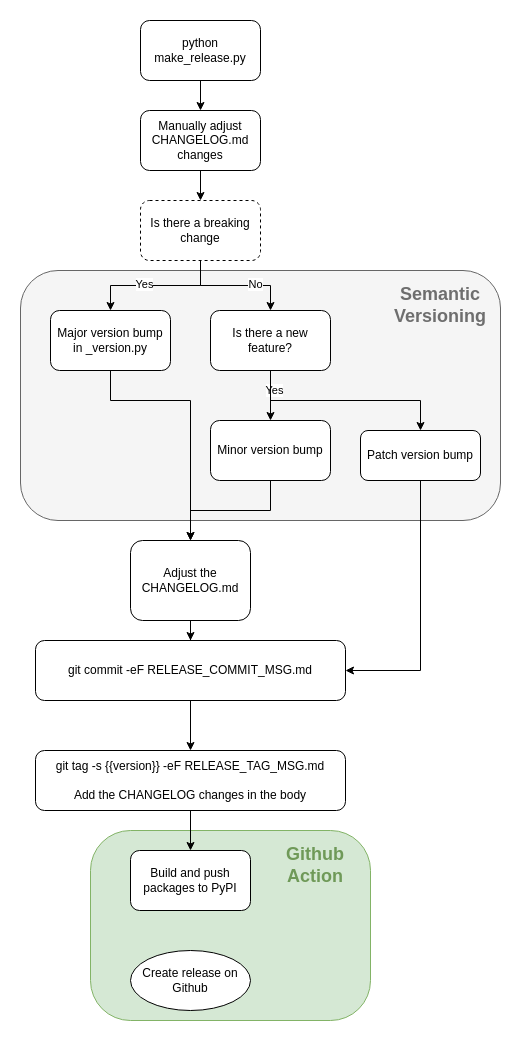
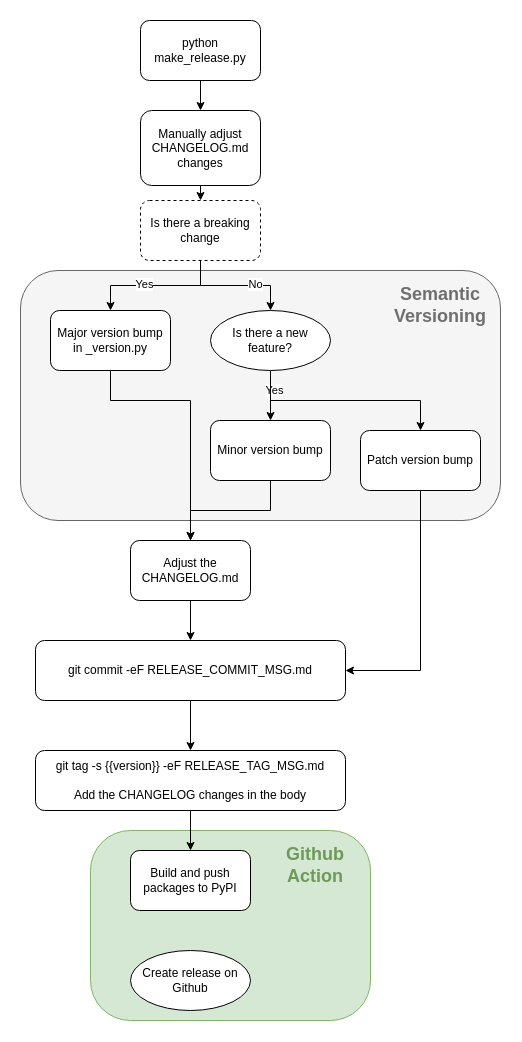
- <mxCell id="7" value="Manually adjust CHANGELOG.md changes" style="rounded=1;whiteSpace=wrap;html=1;" parent="1" vertex="1"><mxGeometry x="140" y="110" width="120" height="60" as="geometry" /></mxCell>
+ <mxCell id="7" value="Manually adjust CHANGELOG.md changes" style="rounded=1;whiteSpace=wrap;html=1;" parent="1" vertex="1"><mxGeometry x="140" y="110" width="120" height="75" as="geometry" /></mxCell>
- <mxCell id="20" value="Is there a new feature?" style="rounded=1;whiteSpace=wrap;html=1;" parent="1" vertex="1"><mxGeometry x="210" y="310" width="120" height="60" as="geometry" /></mxCell>
+ <mxCell id="20" value="Is there a new feature?" style="ellipse;whiteSpace=wrap;html=1;" parent="1" vertex="1"><mxGeometry x="210" y="310" width="120" height="60" as="geometry" /></mxCell>
- <mxCell id="24" value="Patch version bump" style="rounded=1;whiteSpace=wrap;html=1;" parent="1" vertex="1"><mxGeometry x="360" y="430" width="120" height="50" as="geometry" /></mxCell>
+ <mxCell id="24" value="Patch version bump" style="rounded=1;whiteSpace=wrap;html=1;" parent="1" vertex="1"><mxGeometry x="360" y="430" width="120" height="60" as="geometry" /></mxCell>
- <mxCell id="14" value="Adjust the CHANGELOG.md" style="rounded=1;whiteSpace=wrap;html=1;" parent="1" vertex="1"><mxGeometry x="130" y="540" width="120" height="80" as="geometry" /></mxCell>
+ <mxCell id="14" value="Adjust the CHANGELOG.md" style="rounded=1;whiteSpace=wrap;html=1;" parent="1" vertex="1"><mxGeometry x="130" y="540" width="120" height="60" as="geometry" /></mxCell>
